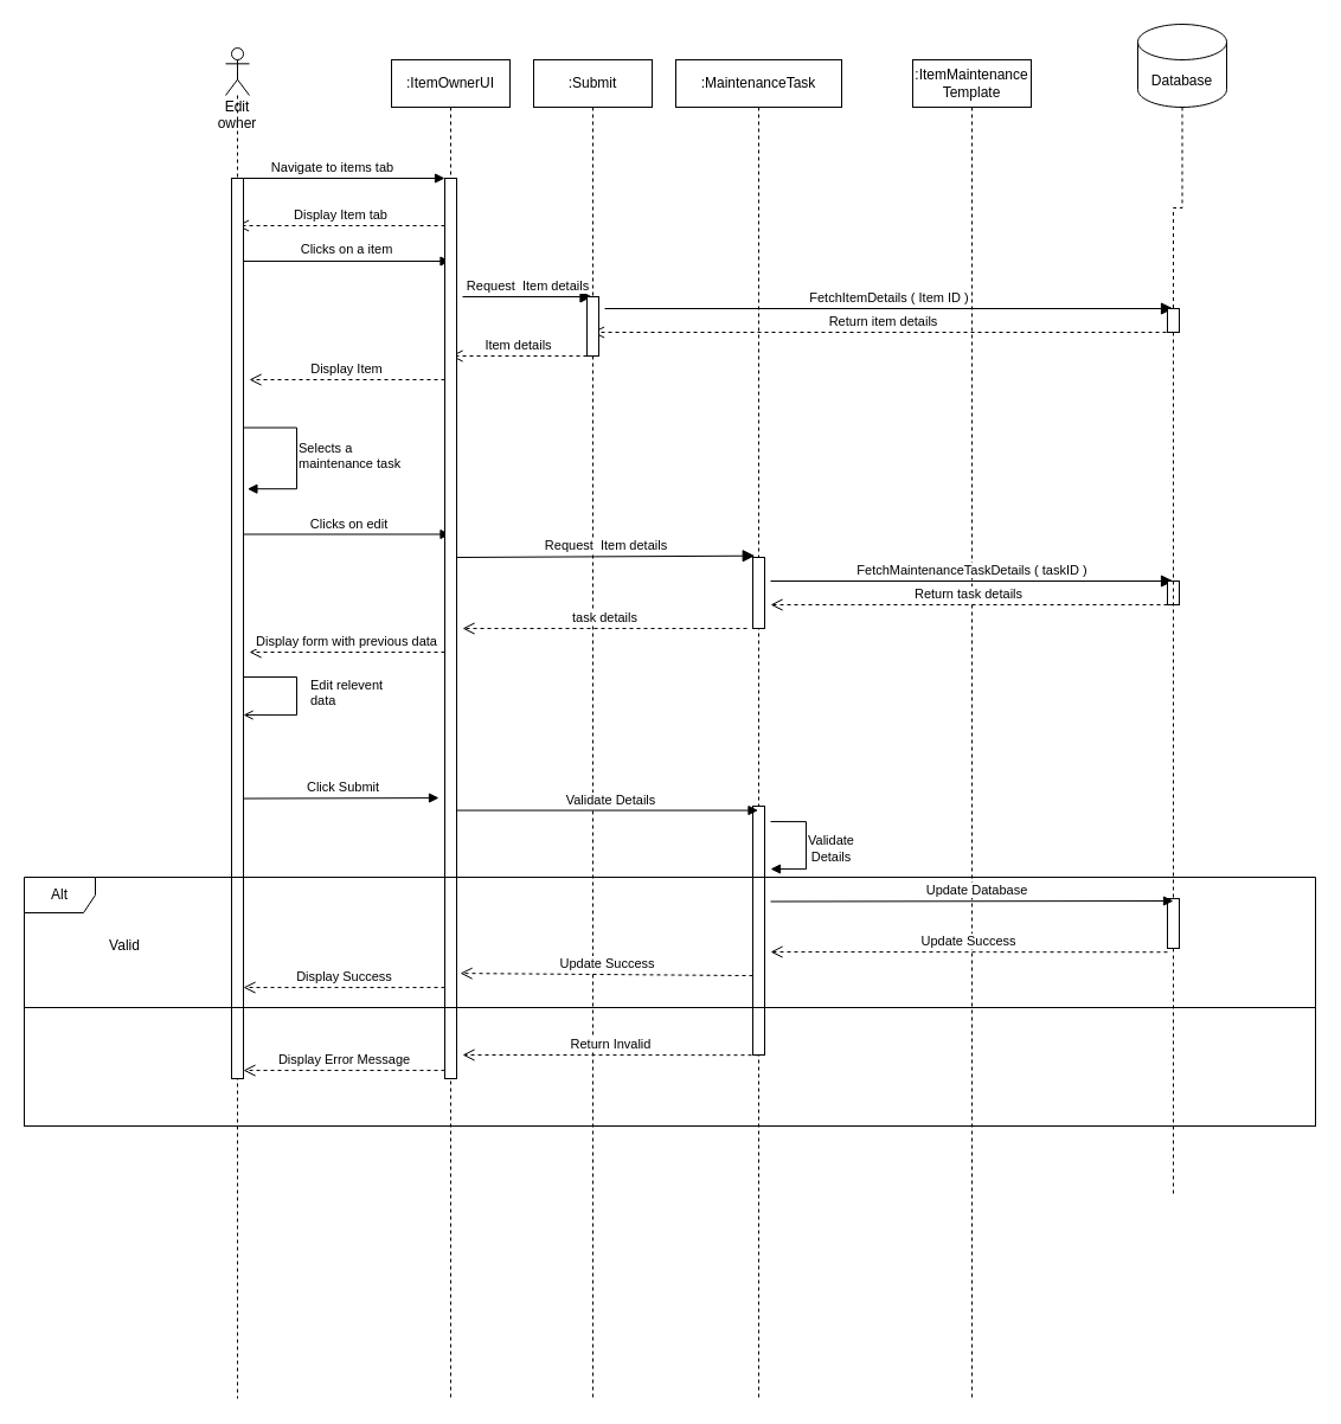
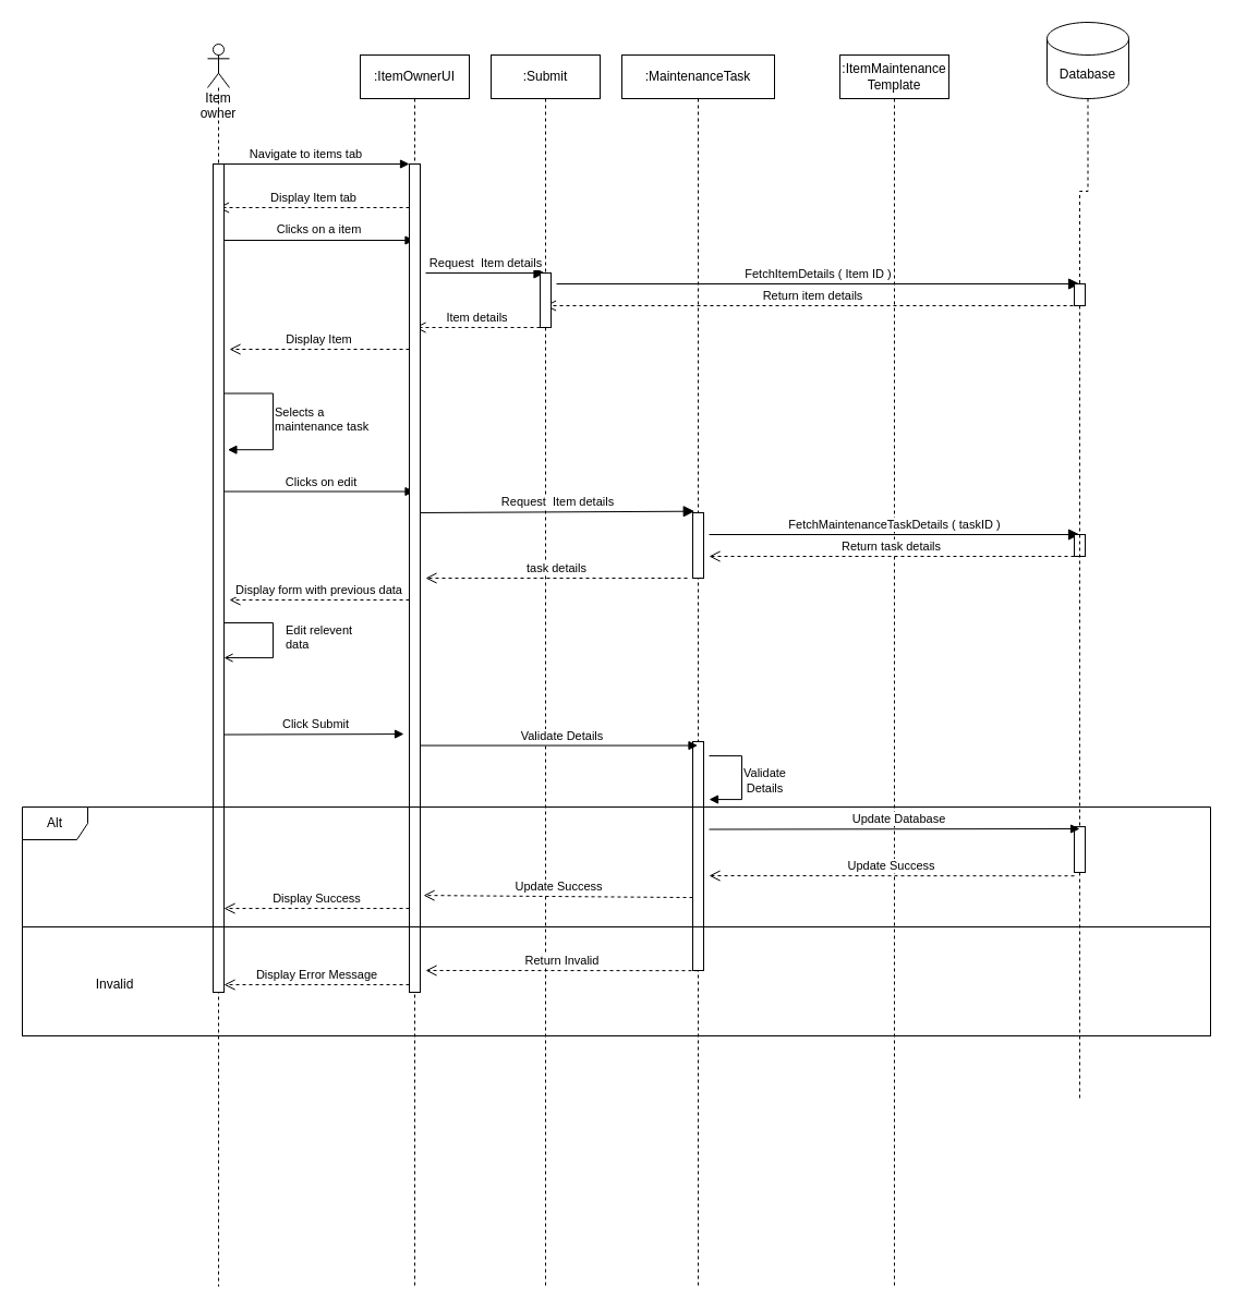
- <mxCell id="2" value="Edit owner" style="shape=umlLifeline;participant=umlActor;perimeter=lifelinePerimeter;whiteSpace=wrap;html=1;container=1;collapsible=0;recursiveResize=0;verticalAlign=top;spacingTop=36;outlineConnect=0;align=center;" vertex="1" parent="1"><mxGeometry x="190" y="40" width="20" height="1140" as="geometry" /></mxCell>
+ <mxCell id="2" value="Item owner" style="shape=umlLifeline;participant=umlActor;perimeter=lifelinePerimeter;whiteSpace=wrap;html=1;container=1;collapsible=0;recursiveResize=0;verticalAlign=top;spacingTop=36;outlineConnect=0;align=center;" vertex="1" parent="1"><mxGeometry x="190" y="40" width="20" height="1140" as="geometry" /></mxCell>
- <mxCell id="29" value="Valid" style="text;html=1;strokeColor=none;fillColor=none;align=center;verticalAlign=middle;whiteSpace=wrap;rounded=0;" vertex="1" parent="18"><mxGeometry x="-400" y="733.06" width="110" height="30" as="geometry" /></mxCell>
+ <mxCell id="30" value="Invalid" style="text;html=1;strokeColor=none;fillColor=none;align=center;verticalAlign=middle;whiteSpace=wrap;rounded=0;" vertex="1" parent="18"><mxGeometry x="-400" y="838.06" width="110" height="30" as="geometry" /></mxCell>
